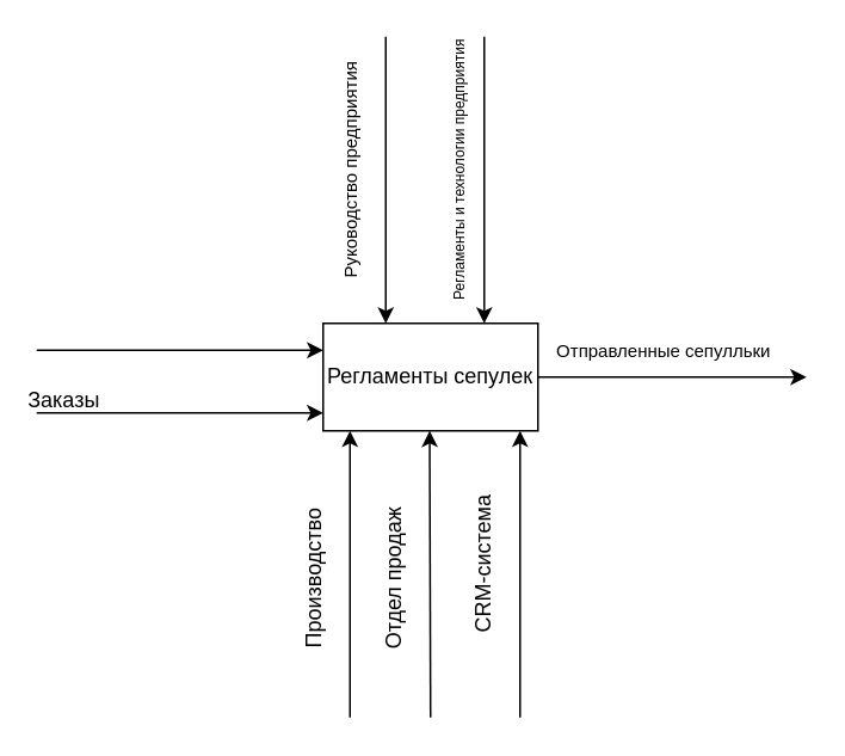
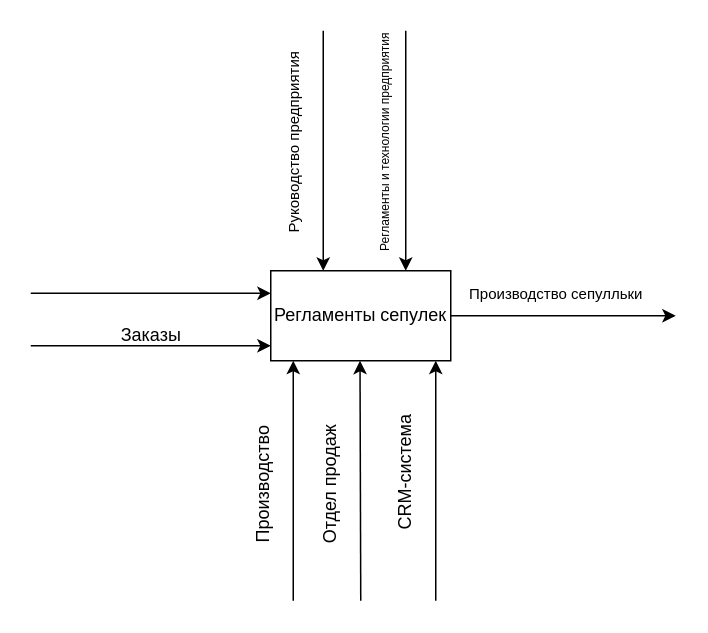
- <mxCell id="16" value="&lt;font style=&quot;font-size: 10px;&quot;&gt;Отправленные сепулльки&lt;/font&gt;" style="text;html=1;align=center;verticalAlign=middle;resizable=0;points=[];autosize=1;strokeColor=none;fillColor=none;" vertex="1" parent="1"><mxGeometry x="300" y="180" width="140" height="30" as="geometry" /></mxCell>
+ <mxCell id="16" value="&lt;font style=&quot;font-size: 10px;&quot;&gt;Производство сепулльки&lt;/font&gt;" style="text;html=1;align=center;verticalAlign=middle;resizable=0;points=[];autosize=1;strokeColor=none;fillColor=none;" vertex="1" parent="1"><mxGeometry x="300" y="180" width="140" height="30" as="geometry" /></mxCell>
- <mxCell id="10" value="Заказы" style="text;html=1;align=center;verticalAlign=middle;resizable=0;points=[];autosize=1;strokeColor=none;fillColor=none;" vertex="1" parent="1"><mxGeometry x="5" y="208" width="60" height="30" as="geometry" /></mxCell>
+ <mxCell id="10" value="Заказы" style="text;html=1;align=center;verticalAlign=middle;resizable=0;points=[];autosize=1;strokeColor=none;fillColor=none;" vertex="1" parent="1"><mxGeometry x="70" y="208" width="60" height="30" as="geometry" /></mxCell>
